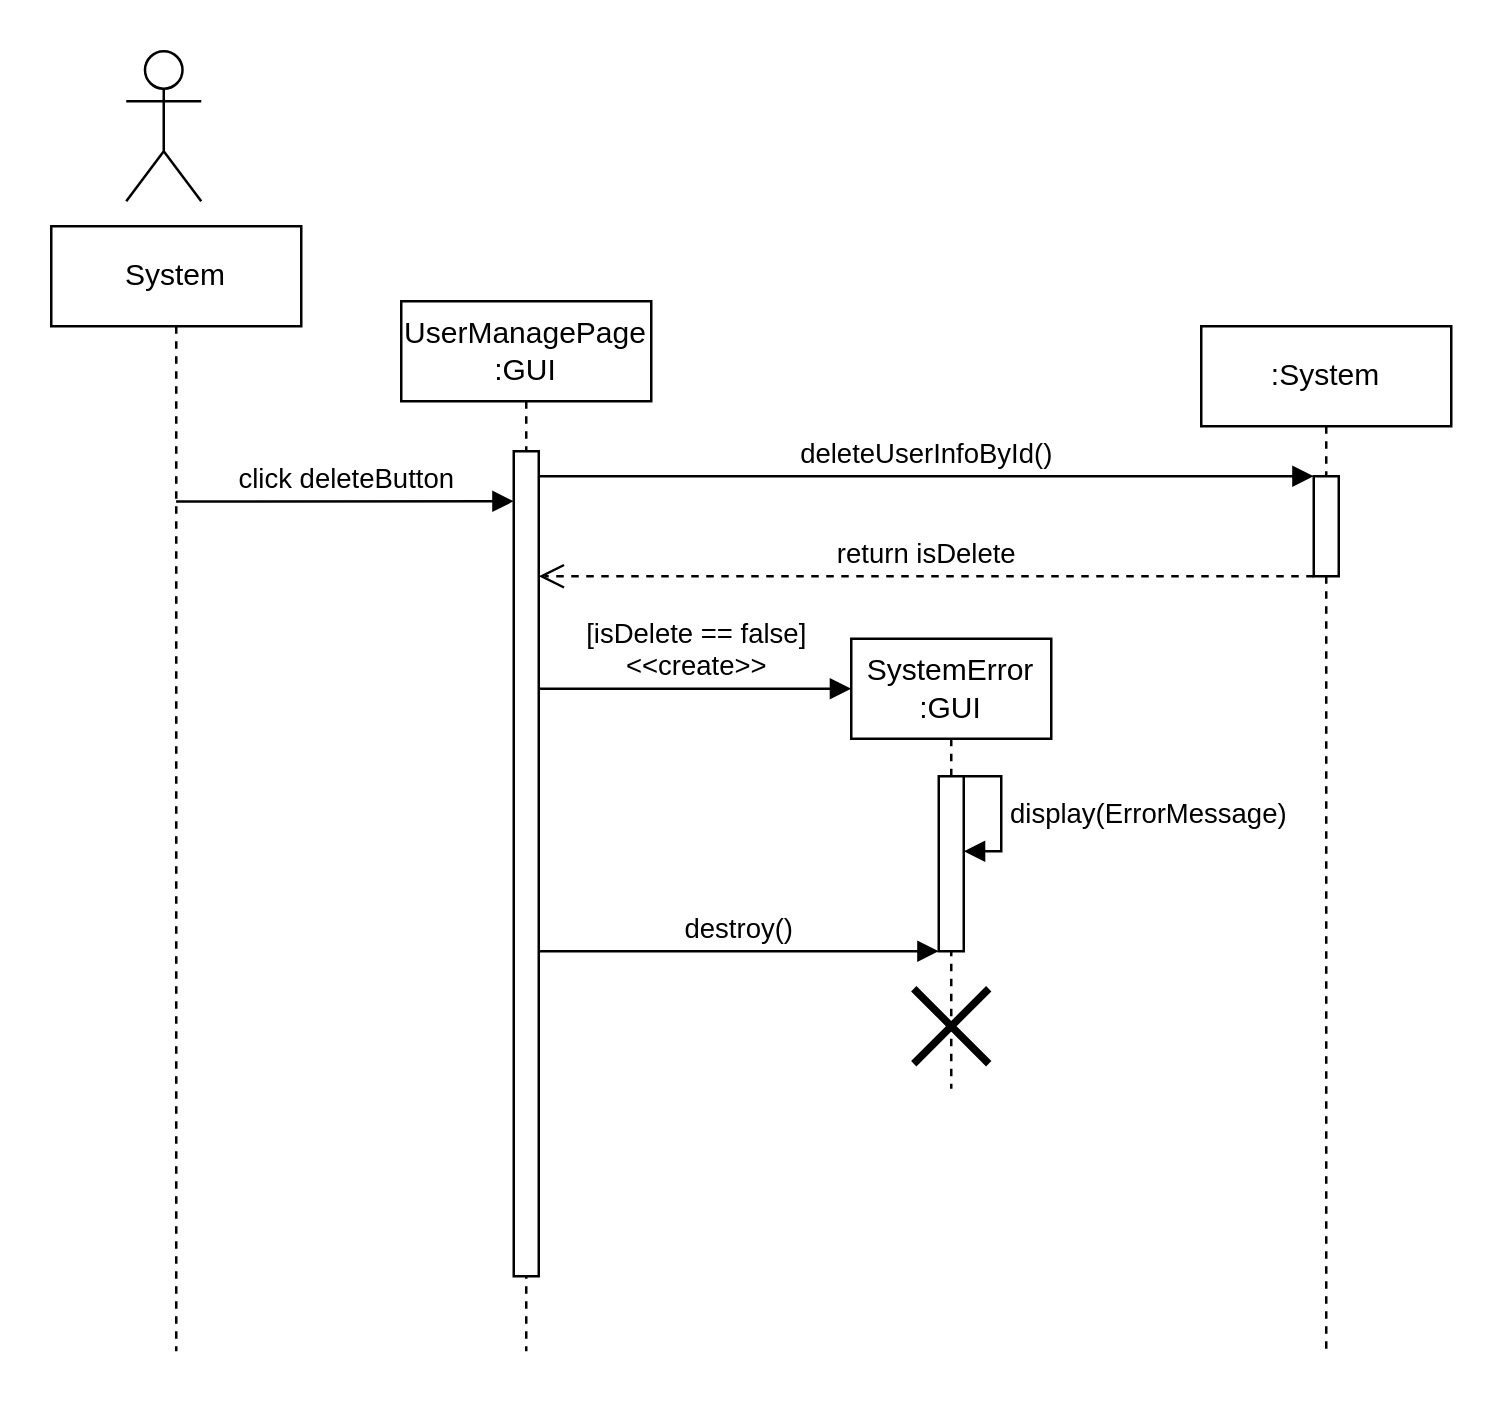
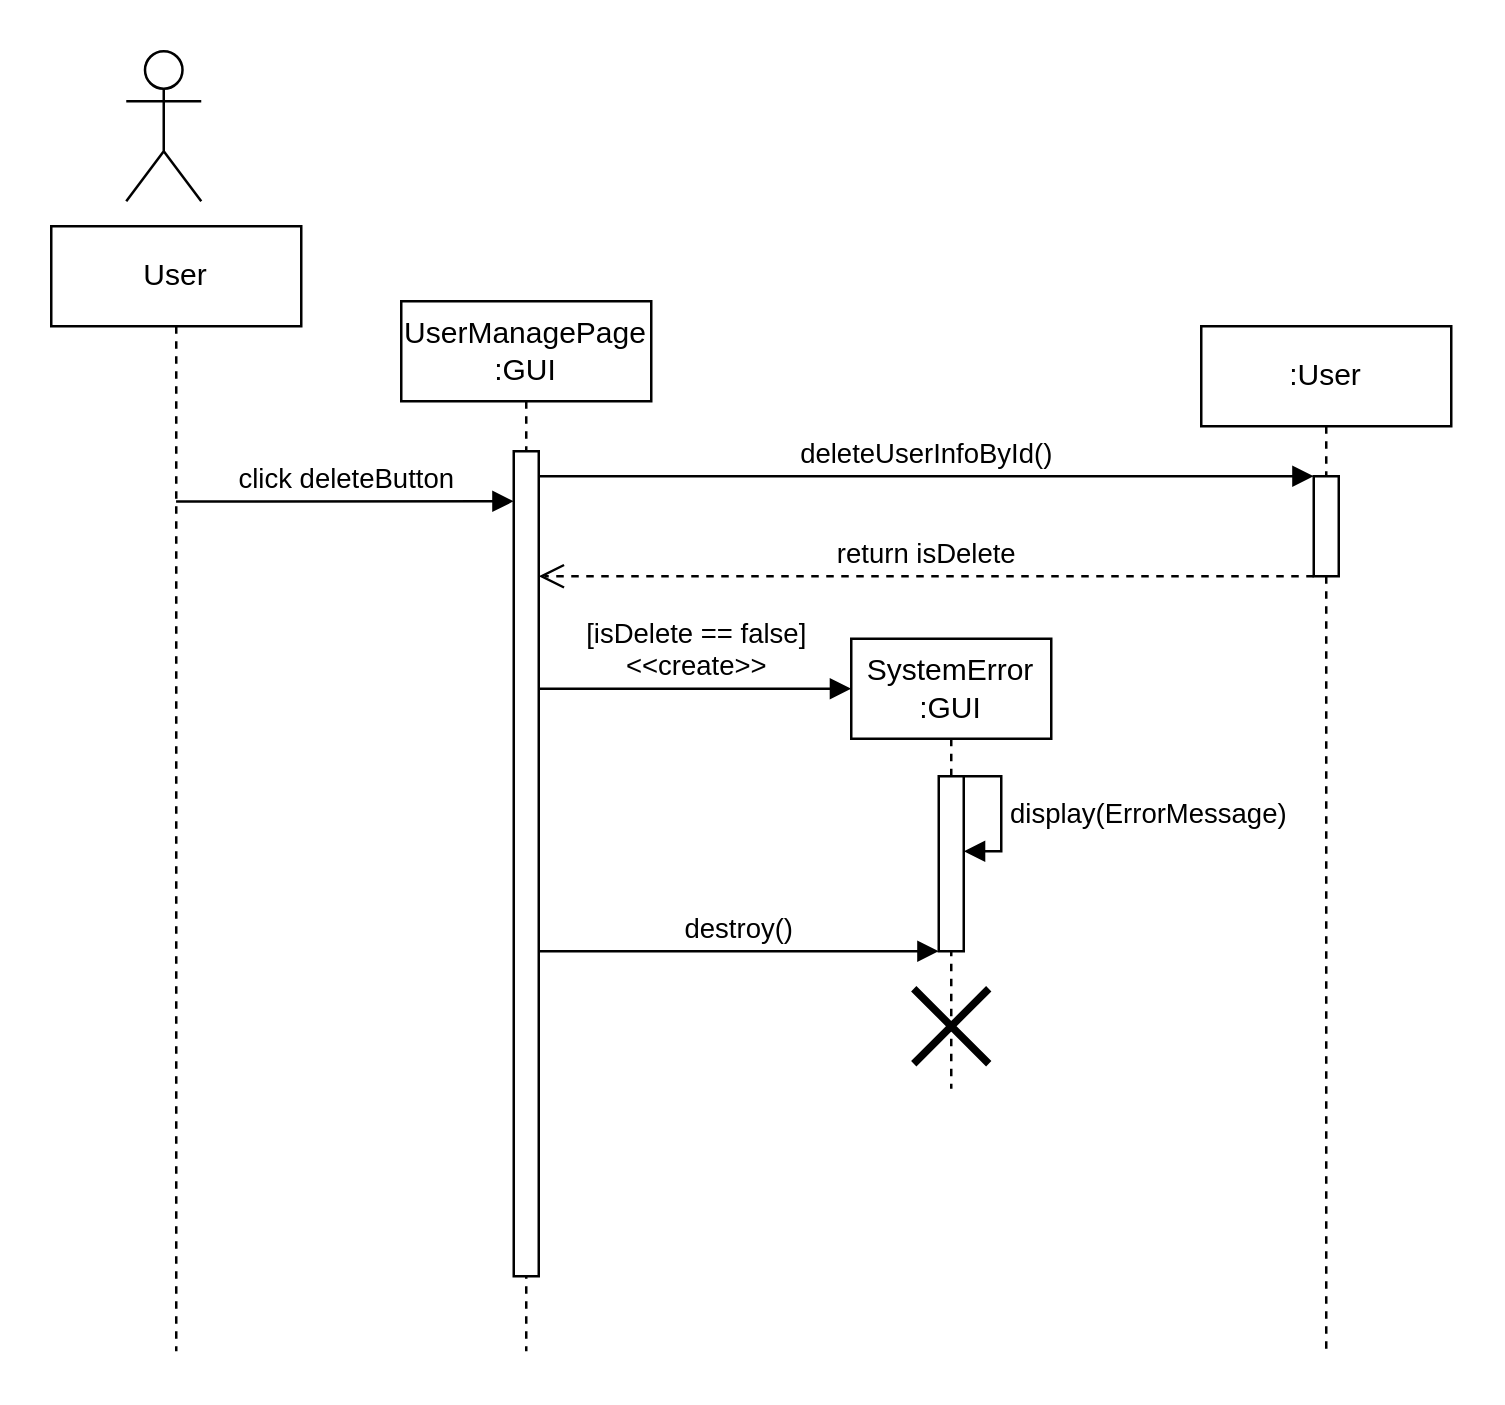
- <mxCell id="3" value="System" style="shape=umlLifeline;perimeter=lifelinePerimeter;whiteSpace=wrap;html=1;container=1;dropTarget=0;collapsible=0;recursiveResize=0;outlineConnect=0;portConstraint=eastwest;newEdgeStyle={&quot;edgeStyle&quot;:&quot;elbowEdgeStyle&quot;,&quot;elbow&quot;:&quot;vertical&quot;,&quot;curved&quot;:0,&quot;rounded&quot;:0};" vertex="1" parent="1"><mxGeometry x="20" y="90" width="100" height="450" as="geometry" /></mxCell>
+ <mxCell id="3" value="User" style="shape=umlLifeline;perimeter=lifelinePerimeter;whiteSpace=wrap;html=1;container=1;dropTarget=0;collapsible=0;recursiveResize=0;outlineConnect=0;portConstraint=eastwest;newEdgeStyle={&quot;edgeStyle&quot;:&quot;elbowEdgeStyle&quot;,&quot;elbow&quot;:&quot;vertical&quot;,&quot;curved&quot;:0,&quot;rounded&quot;:0};" vertex="1" parent="1"><mxGeometry x="20" y="90" width="100" height="450" as="geometry" /></mxCell>
- <mxCell id="7" value=":System" style="shape=umlLifeline;perimeter=lifelinePerimeter;whiteSpace=wrap;html=1;container=1;dropTarget=0;collapsible=0;recursiveResize=0;outlineConnect=0;portConstraint=eastwest;newEdgeStyle={&quot;edgeStyle&quot;:&quot;elbowEdgeStyle&quot;,&quot;elbow&quot;:&quot;vertical&quot;,&quot;curved&quot;:0,&quot;rounded&quot;:0};" vertex="1" parent="1"><mxGeometry x="480" y="130" width="100" height="410" as="geometry" /></mxCell>
+ <mxCell id="7" value=":User" style="shape=umlLifeline;perimeter=lifelinePerimeter;whiteSpace=wrap;html=1;container=1;dropTarget=0;collapsible=0;recursiveResize=0;outlineConnect=0;portConstraint=eastwest;newEdgeStyle={&quot;edgeStyle&quot;:&quot;elbowEdgeStyle&quot;,&quot;elbow&quot;:&quot;vertical&quot;,&quot;curved&quot;:0,&quot;rounded&quot;:0};" vertex="1" parent="1"><mxGeometry x="480" y="130" width="100" height="410" as="geometry" /></mxCell>
